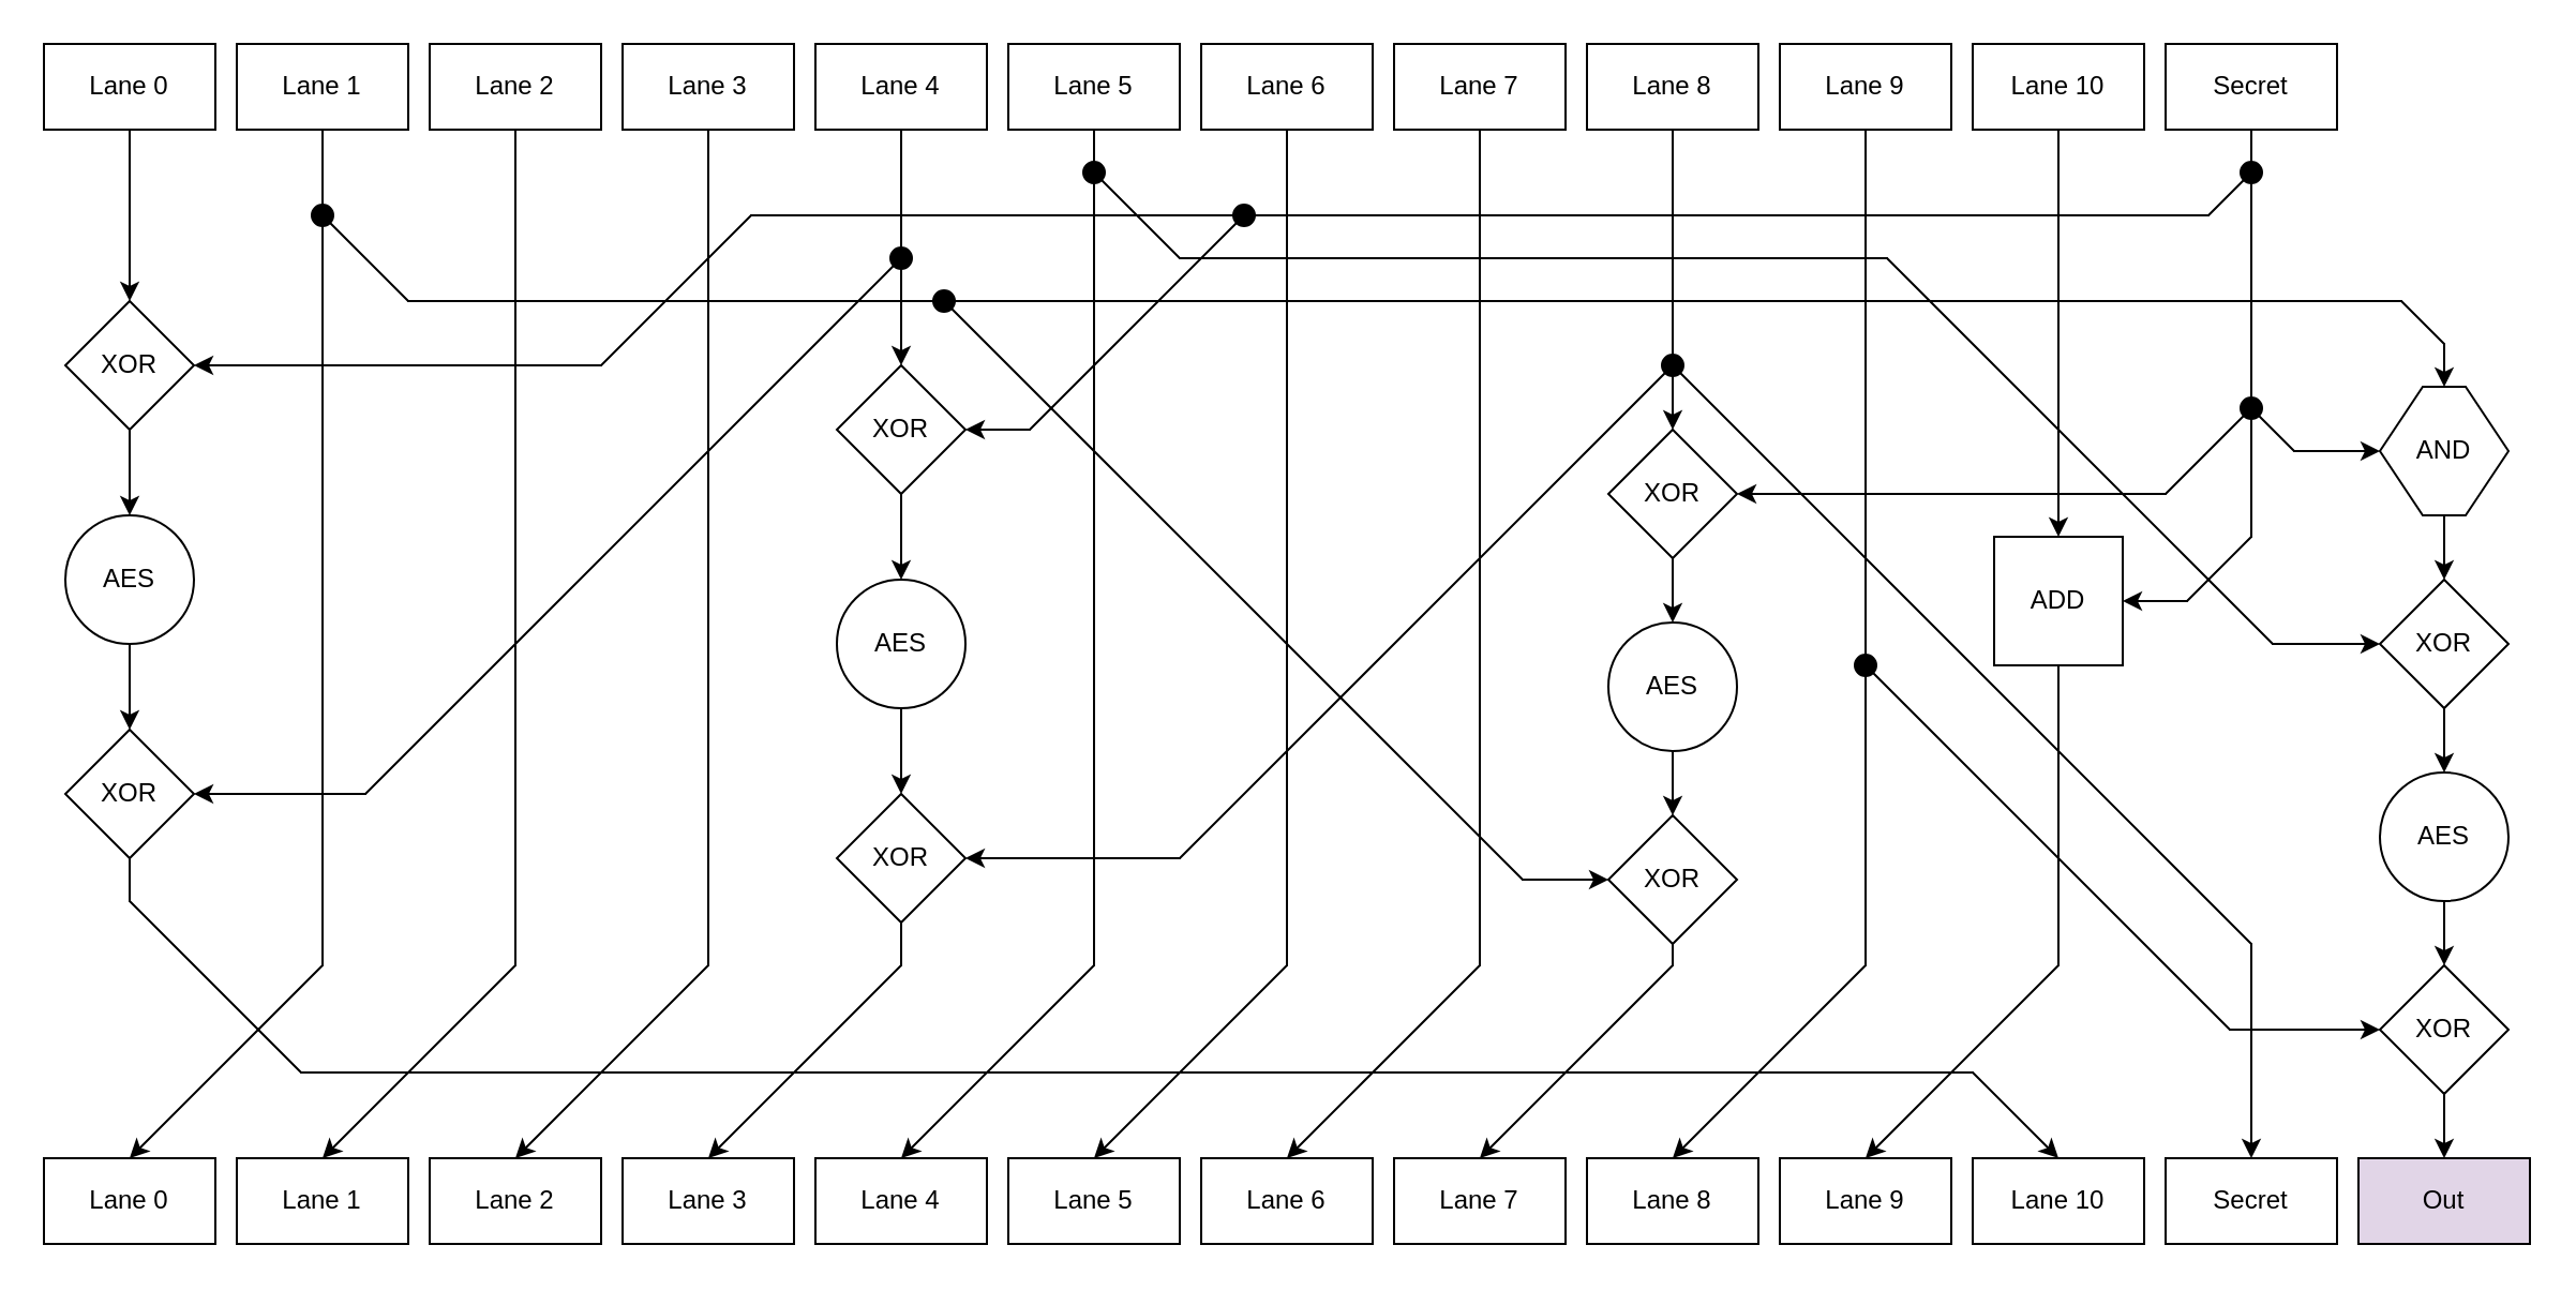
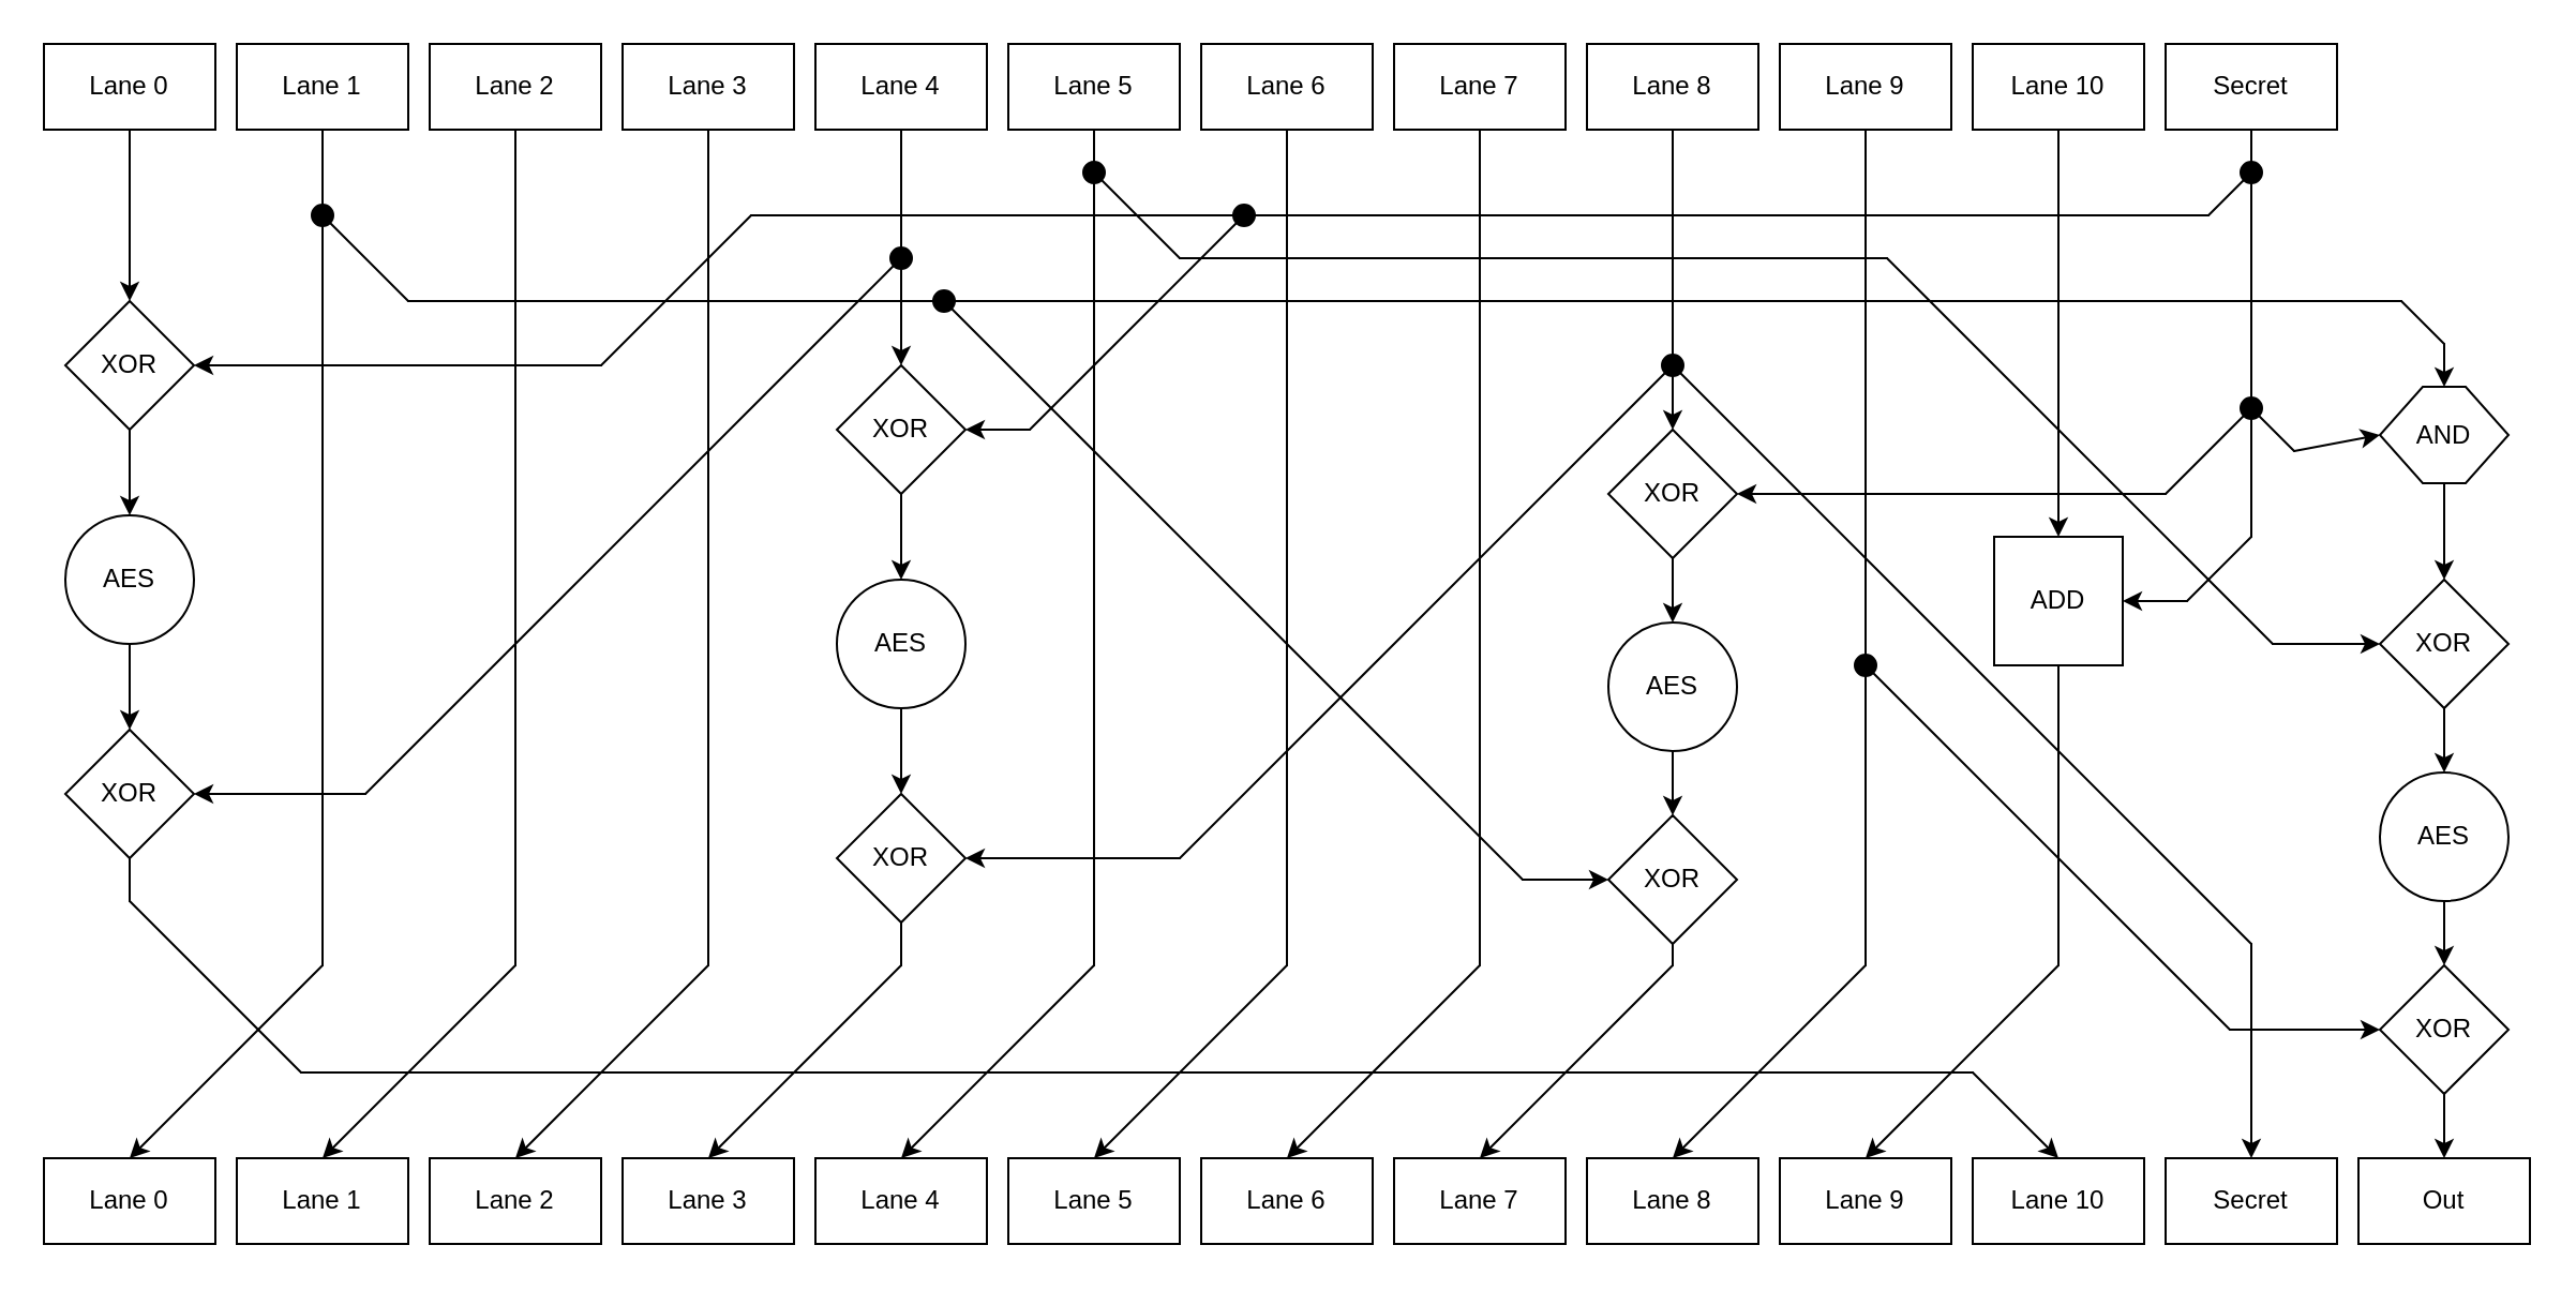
- <mxCell id="106" value="AND" style="shape=hexagon;perimeter=hexagonPerimeter2;whiteSpace=wrap;html=1;fixedSize=1;" parent="1" vertex="1"><mxGeometry x="1110" y="180" width="60" height="60" as="geometry" /></mxCell>
+ <mxCell id="106" value="AND" style="shape=hexagon;perimeter=hexagonPerimeter2;whiteSpace=wrap;html=1;fixedSize=1;" parent="1" vertex="1"><mxGeometry x="1110" y="180" width="60" height="45" as="geometry" /></mxCell>
- <mxCell id="25" value="Out" style="rounded=0;whiteSpace=wrap;html=1;linecap=round;fillColor=#e1d5e7;" parent="1" vertex="1"><mxGeometry x="1100" y="540" width="80" height="40" as="geometry" /></mxCell>
+ <mxCell id="25" value="Out" style="rounded=0;whiteSpace=wrap;html=1;linecap=round;" parent="1" vertex="1"><mxGeometry x="1100" y="540" width="80" height="40" as="geometry" /></mxCell>
